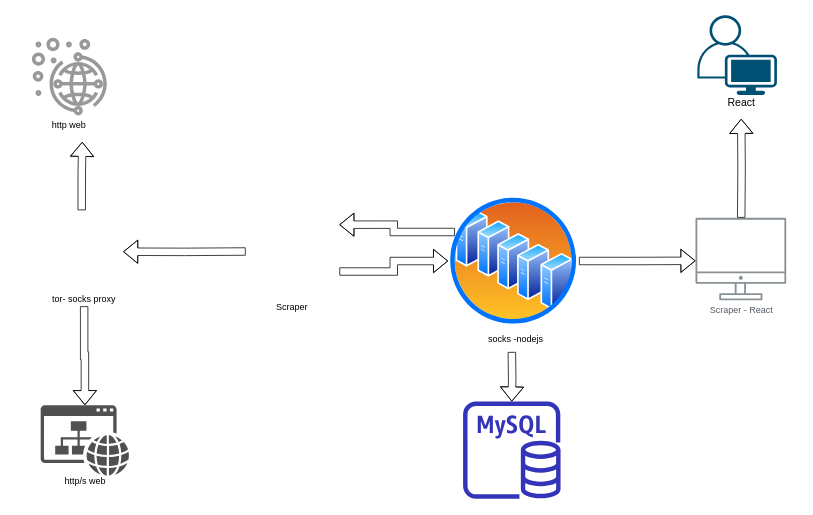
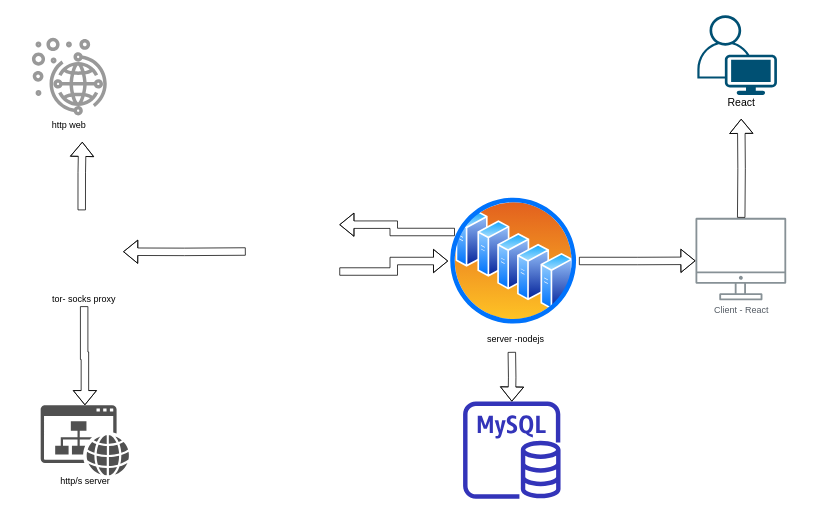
- <mxCell id="5" value="Scraper" style="text;html=1;strokeColor=none;fillColor=none;align=center;verticalAlign=middle;whiteSpace=wrap;rounded=0;labelBackgroundColor=#ffffff;" vertex="1" parent="3"><mxGeometry x="10.263" y="131.868" width="104.414" height="20.132" as="geometry" /></mxCell>
- <mxCell id="22" value="Scraper - React&lt;br&gt;" style="outlineConnect=0;gradientColor=none;fontColor=#545B64;strokeColor=none;fillColor=#879196;dashed=0;verticalLabelPosition=bottom;verticalAlign=top;align=center;html=1;fontSize=12;fontStyle=0;aspect=fixed;shape=mxgraph.aws4.illustration_desktop;pointerEvents=1;labelBackgroundColor=#ffffff;" parent="21" vertex="1"><mxGeometry width="121.042" height="110.15" as="geometry" /></mxCell>
+ <mxCell id="22" value="Client - React&lt;br&gt;" style="outlineConnect=0;gradientColor=none;fontColor=#545B64;strokeColor=none;fillColor=#879196;dashed=0;verticalLabelPosition=bottom;verticalAlign=top;align=center;html=1;fontSize=12;fontStyle=0;aspect=fixed;shape=mxgraph.aws4.illustration_desktop;pointerEvents=1;labelBackgroundColor=#ffffff;" parent="21" vertex="1"><mxGeometry width="121.042" height="110.15" as="geometry" /></mxCell>
- <mxCell id="17" value="&lt;span style=&quot;background-color: rgb(255 , 255 , 255)&quot;&gt;socks -nodejs&lt;/span&gt;" style="text;html=1;strokeColor=none;fillColor=none;align=center;verticalAlign=middle;whiteSpace=wrap;rounded=0;fontColor=#000000;" vertex="1" parent="15"><mxGeometry x="-16.773" y="174.585" width="215.343" height="33.735" as="geometry" /></mxCell>
+ <mxCell id="17" value="&lt;span style=&quot;background-color: rgb(255 , 255 , 255)&quot;&gt;server -nodejs&lt;/span&gt;" style="text;html=1;strokeColor=none;fillColor=none;align=center;verticalAlign=middle;whiteSpace=wrap;rounded=0;fontColor=#000000;" vertex="1" parent="15"><mxGeometry x="-16.773" y="174.585" width="215.343" height="33.735" as="geometry" /></mxCell>
- <mxCell id="14" value="&lt;span style=&quot;background-color: rgb(255 , 255 , 255)&quot;&gt;http/s web&lt;/span&gt;" style="text;html=1;strokeColor=none;fillColor=none;align=center;verticalAlign=middle;whiteSpace=wrap;rounded=0;fontColor=#000000;" vertex="1" parent="12"><mxGeometry x="1" y="81.6" width="140" height="38.4" as="geometry" /></mxCell>
+ <mxCell id="14" value="&lt;span style=&quot;background-color: rgb(255 , 255 , 255)&quot;&gt;http/s server&lt;/span&gt;" style="text;html=1;strokeColor=none;fillColor=none;align=center;verticalAlign=middle;whiteSpace=wrap;rounded=0;fontColor=#000000;" vertex="1" parent="12"><mxGeometry x="1" y="81.6" width="140" height="38.4" as="geometry" /></mxCell>
